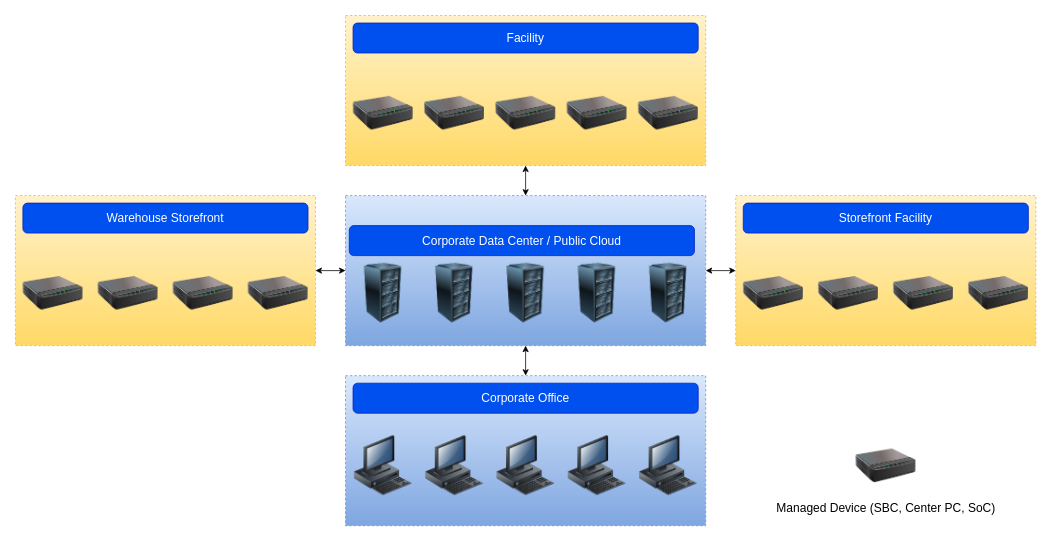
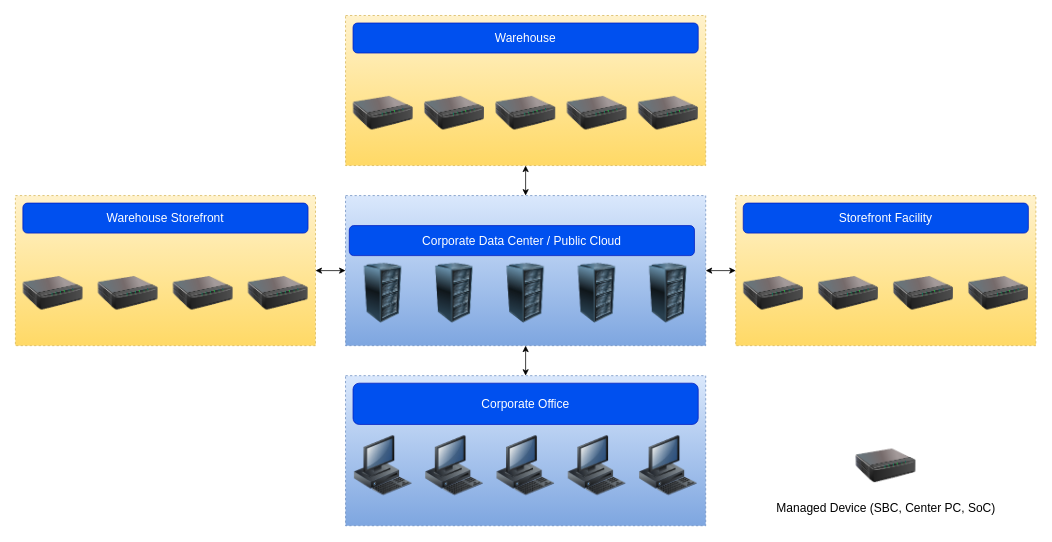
- <mxCell id="12" value="Facility" style="rounded=1;whiteSpace=wrap;html=1;fillColor=#0050ef;strokeColor=#001DBC;fontColor=#ffffff;fontSize=16;" parent="1" vertex="1"><mxGeometry x="470" y="30" width="460" height="40" as="geometry" /></mxCell>
+ <mxCell id="12" value="Warehouse" style="rounded=1;whiteSpace=wrap;html=1;fillColor=#0050ef;strokeColor=#001DBC;fontColor=#ffffff;fontSize=16;" parent="1" vertex="1"><mxGeometry x="470" y="30" width="460" height="40" as="geometry" /></mxCell>
- <mxCell id="13" value="Corporate Office" style="rounded=1;whiteSpace=wrap;html=1;fillColor=#0050ef;strokeColor=#001DBC;fontColor=#ffffff;fontSize=16;" parent="1" vertex="1"><mxGeometry x="470" y="510" width="460" height="40" as="geometry" /></mxCell>
+ <mxCell id="13" value="Corporate Office" style="rounded=1;whiteSpace=wrap;html=1;fillColor=#0050ef;strokeColor=#001DBC;fontColor=#ffffff;fontSize=16;" parent="1" vertex="1"><mxGeometry x="470" y="510" width="460" height="55" as="geometry" /></mxCell>
